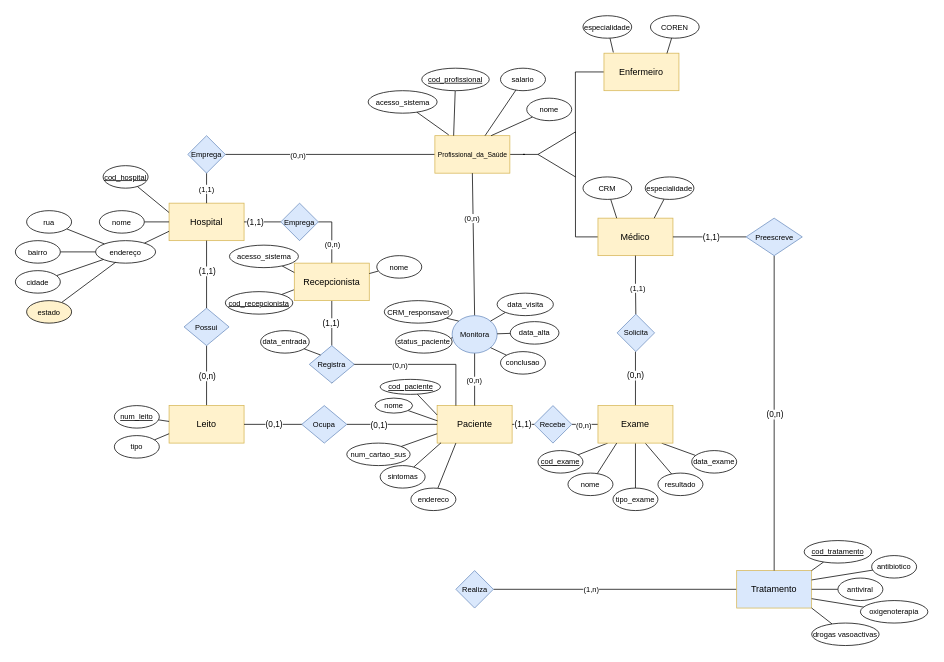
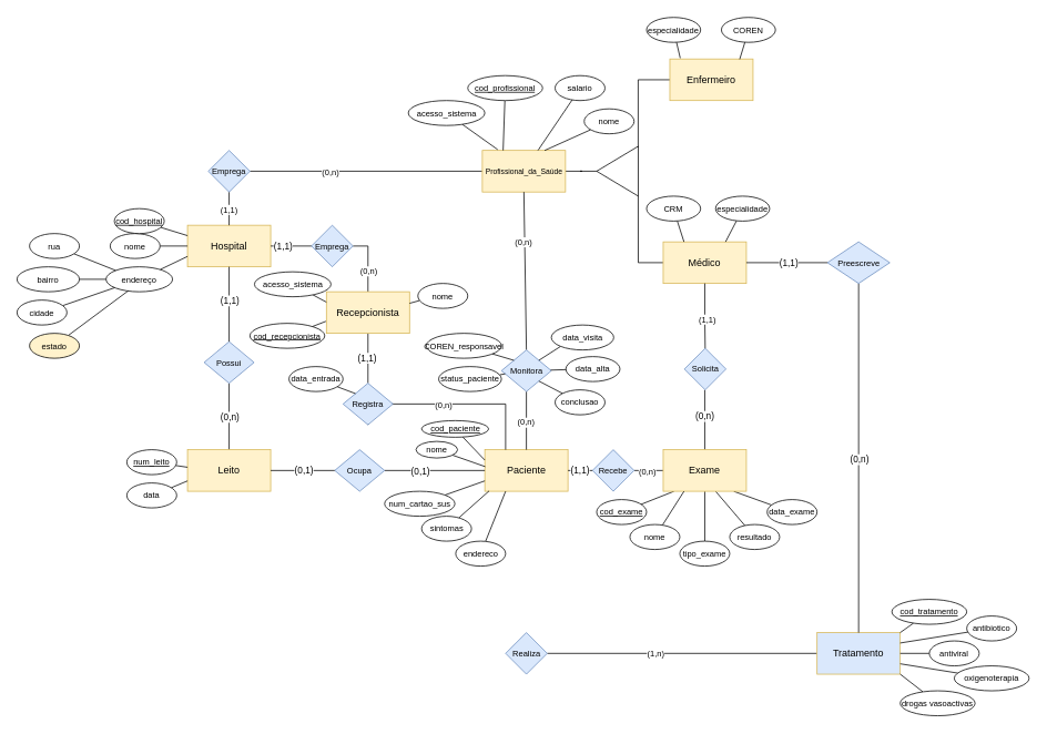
- <mxCell id="10" value="&lt;u style=&quot;font-size: 10px;&quot;&gt;&lt;font style=&quot;font-size: 10px;&quot;&gt;cod_hospital&lt;/font&gt;&lt;/u&gt;" style="ellipse;whiteSpace=wrap;html=1;fontSize=10;" parent="1" vertex="1"><mxGeometry x="137" y="220" width="60" height="30" as="geometry" /></mxCell>
+ <mxCell id="10" value="&lt;u style=&quot;font-size: 10px;&quot;&gt;&lt;font style=&quot;font-size: 10px;&quot;&gt;cod_hospital&lt;/font&gt;&lt;/u&gt;" style="ellipse;whiteSpace=wrap;html=1;fontSize=10;" parent="1" vertex="1"><mxGeometry x="137" y="250" width="60" height="30" as="geometry" /></mxCell>
- <mxCell id="102" value="&lt;font style=&quot;font-size: 10px&quot;&gt;bairro&lt;/font&gt;" style="ellipse;whiteSpace=wrap;html=1;fontSize=10;" parent="1" vertex="1"><mxGeometry x="20" y="320" width="60" height="30" as="geometry" /></mxCell>
+ <mxCell id="102" value="&lt;font style=&quot;font-size: 10px&quot;&gt;bairro&lt;/font&gt;" style="ellipse;whiteSpace=wrap;html=1;fontSize=10;" parent="1" vertex="1"><mxGeometry x="20" y="320" width="75" height="30" as="geometry" /></mxCell>
- <mxCell id="130" value="&lt;span style=&quot;font-size: 10px&quot;&gt;CRM_responsavel&lt;/span&gt;" style="ellipse;whiteSpace=wrap;html=1;fontSize=10;" parent="1" vertex="1"><mxGeometry x="512" y="400" width="90.5" height="30" as="geometry" /></mxCell>
+ <mxCell id="130" value="&lt;span style=&quot;font-size: 10px&quot;&gt;COREN_responsavel&lt;/span&gt;" style="ellipse;whiteSpace=wrap;html=1;fontSize=10;" parent="1" vertex="1"><mxGeometry x="512" y="400" width="90.5" height="30" as="geometry" /></mxCell>
- <mxCell id="45" value="Monitora" style="ellipse;whiteSpace=wrap;html=1;fontSize=10;fillColor=#dae8fc;strokeColor=#6c8ebf;" parent="1" vertex="1"><mxGeometry x="602.5" y="420" width="60" height="50" as="geometry" /></mxCell>
+ <mxCell id="45" value="Monitora" style="rhombus;whiteSpace=wrap;html=1;fontSize=10;fillColor=#dae8fc;strokeColor=#6c8ebf;" parent="1" vertex="1"><mxGeometry x="602.5" y="420" width="60" height="50" as="geometry" /></mxCell>
- <mxCell id="141" value="&lt;font style=&quot;font-size: 10px&quot;&gt;tipo&lt;/font&gt;" style="ellipse;whiteSpace=wrap;html=1;fontSize=10;" parent="1" vertex="1"><mxGeometry x="152" y="580" width="60" height="30" as="geometry" /></mxCell>
+ <mxCell id="141" value="&lt;font style=&quot;font-size: 10px&quot;&gt;data&lt;/font&gt;" style="ellipse;whiteSpace=wrap;html=1;fontSize=10;" parent="1" vertex="1"><mxGeometry x="152" y="580" width="60" height="30" as="geometry" /></mxCell>
